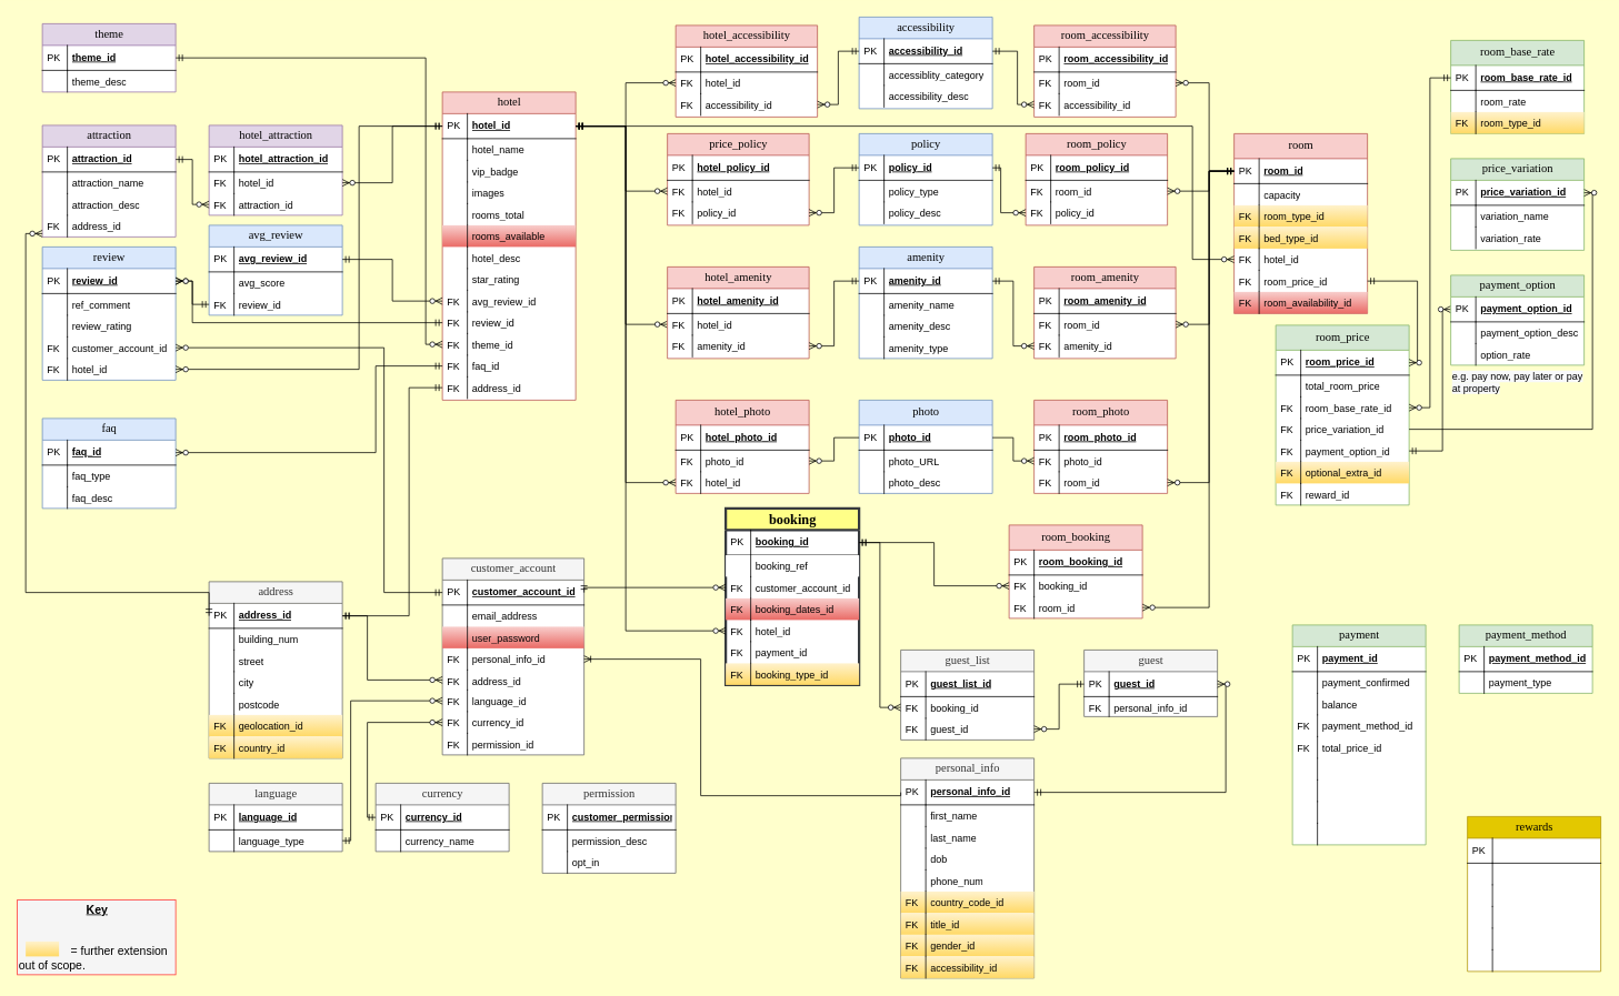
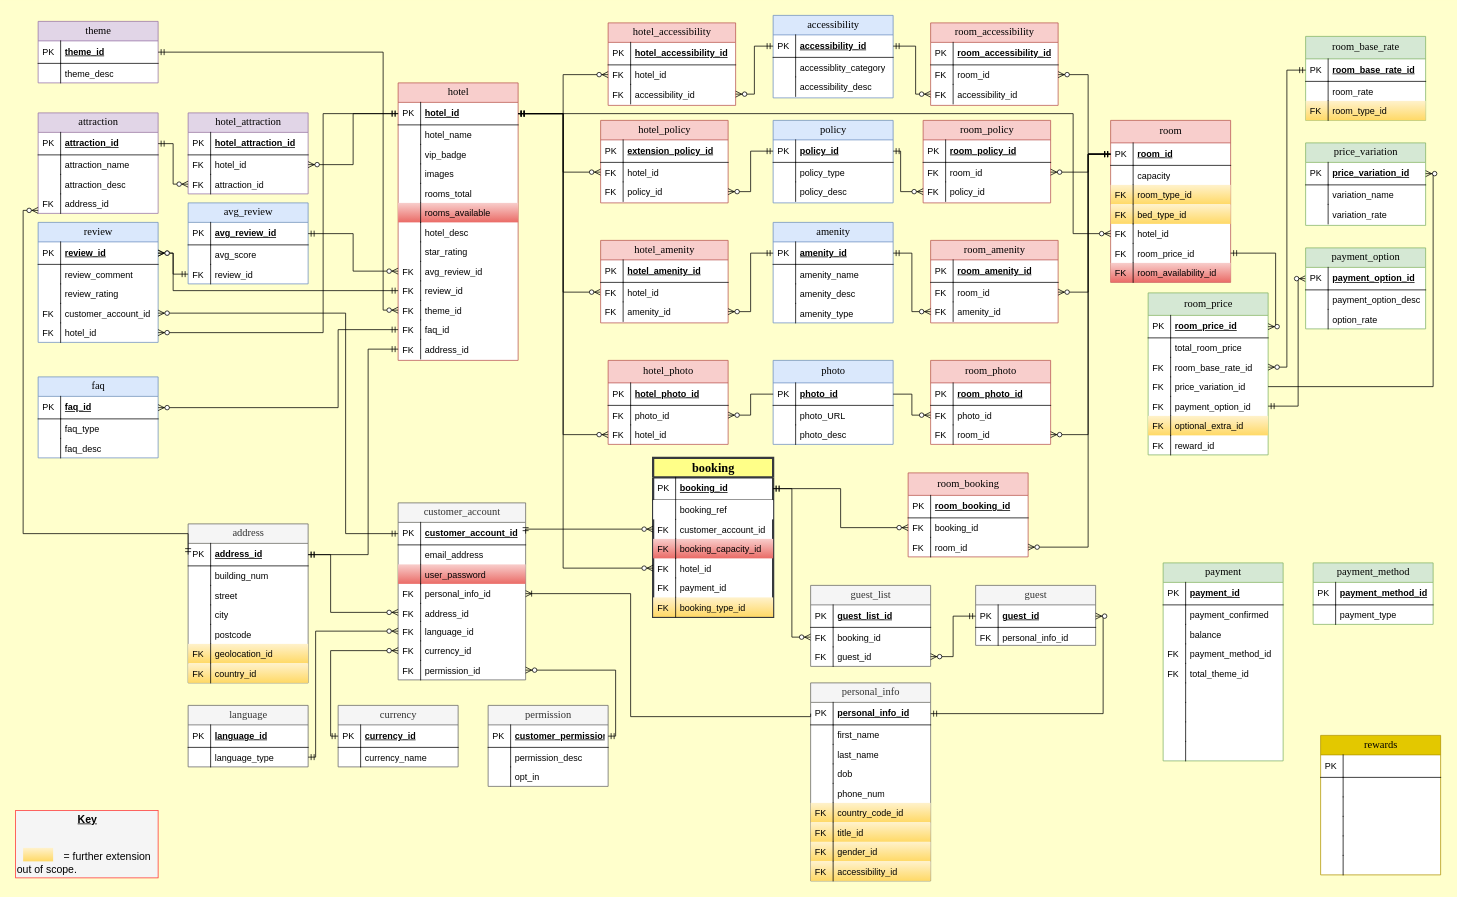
- <mxCell id="199" value="price_policy" style="swimlane;html=1;fontStyle=0;childLayout=stackLayout;horizontal=1;startSize=26;fillColor=#f8cecc;horizontalStack=0;resizeParent=1;resizeLast=0;collapsible=1;marginBottom=0;swimlaneFillColor=#ffffff;align=center;rounded=0;shadow=0;comic=0;labelBackgroundColor=none;strokeWidth=1;fontFamily=Verdana;fontSize=14;strokeColor=#b85450;" parent="1" vertex="1"><mxGeometry x="800" y="160" width="170" height="110" as="geometry" /></mxCell>
+ <mxCell id="199" value="hotel_policy" style="swimlane;html=1;fontStyle=0;childLayout=stackLayout;horizontal=1;startSize=26;fillColor=#f8cecc;horizontalStack=0;resizeParent=1;resizeLast=0;collapsible=1;marginBottom=0;swimlaneFillColor=#ffffff;align=center;rounded=0;shadow=0;comic=0;labelBackgroundColor=none;strokeWidth=1;fontFamily=Verdana;fontSize=14;strokeColor=#b85450;" parent="1" vertex="1"><mxGeometry x="800" y="160" width="170" height="110" as="geometry" /></mxCell>
- <mxCell id="200" value="hotel_policy_id" style="shape=partialRectangle;top=0;left=0;right=0;bottom=1;html=1;align=left;verticalAlign=middle;fillColor=none;spacingLeft=34;spacingRight=4;whiteSpace=wrap;overflow=hidden;rotatable=0;points=[[0,0.5],[1,0.5]];portConstraint=eastwest;dropTarget=0;fontStyle=5;" parent="199" vertex="1"><mxGeometry y="26" width="170" height="30" as="geometry" /></mxCell>
+ <mxCell id="200" value="extension_policy_id" style="shape=partialRectangle;top=0;left=0;right=0;bottom=1;html=1;align=left;verticalAlign=middle;fillColor=none;spacingLeft=34;spacingRight=4;whiteSpace=wrap;overflow=hidden;rotatable=0;points=[[0,0.5],[1,0.5]];portConstraint=eastwest;dropTarget=0;fontStyle=5;" parent="199" vertex="1"><mxGeometry y="26" width="170" height="30" as="geometry" /></mxCell>
- <mxCell id="52" value="ref_comment" style="shape=partialRectangle;top=0;left=0;right=0;bottom=0;html=1;align=left;verticalAlign=top;fillColor=none;spacingLeft=34;spacingRight=4;whiteSpace=wrap;overflow=hidden;rotatable=0;points=[[0,0.5],[1,0.5]];portConstraint=eastwest;dropTarget=0;" parent="49" vertex="1"><mxGeometry y="56" width="160" height="26" as="geometry" /></mxCell>
+ <mxCell id="52" value="review_comment" style="shape=partialRectangle;top=0;left=0;right=0;bottom=0;html=1;align=left;verticalAlign=top;fillColor=none;spacingLeft=34;spacingRight=4;whiteSpace=wrap;overflow=hidden;rotatable=0;points=[[0,0.5],[1,0.5]];portConstraint=eastwest;dropTarget=0;" parent="49" vertex="1"><mxGeometry y="56" width="160" height="26" as="geometry" /></mxCell>
- <mxCell id="389" value="&lt;span style=&quot;color: rgb(0, 0, 0); font-family: helvetica; font-size: 12px; font-style: normal; font-weight: 400; letter-spacing: normal; text-align: center; text-indent: 0px; text-transform: none; word-spacing: 0px; background-color: rgb(248, 249, 250); display: inline; float: none;&quot;&gt;e.g. pay now, pay later or pay at property&lt;/span&gt;" style="text;whiteSpace=wrap;html=1;" vertex="1" parent="381"><mxGeometry y="108" width="160" height="30" as="geometry" /></mxCell>
- <mxCell id="251" value="booking_dates_id" style="shape=partialRectangle;top=0;left=0;right=0;bottom=0;html=1;align=left;verticalAlign=top;fillColor=#f8cecc;spacingLeft=34;spacingRight=4;whiteSpace=wrap;overflow=hidden;rotatable=0;points=[[0,0.5],[1,0.5]];portConstraint=eastwest;dropTarget=0;gradientColor=#ea6b66;strokeColor=#b85450;" parent="244" vertex="1"><mxGeometry y="108" width="160" height="26" as="geometry" /></mxCell>
+ <mxCell id="251" value="booking_capacity_id" style="shape=partialRectangle;top=0;left=0;right=0;bottom=0;html=1;align=left;verticalAlign=top;fillColor=#f8cecc;spacingLeft=34;spacingRight=4;whiteSpace=wrap;overflow=hidden;rotatable=0;points=[[0,0.5],[1,0.5]];portConstraint=eastwest;dropTarget=0;gradientColor=#ea6b66;strokeColor=#b85450;" parent="244" vertex="1"><mxGeometry y="108" width="160" height="26" as="geometry" /></mxCell>
+ <mxCell id="272" value="" style="edgeStyle=orthogonalEdgeStyle;fontSize=12;html=1;endArrow=ERzeroToMany;startArrow=ERmandOne;rounded=0;exitX=1;exitY=0.5;exitDx=0;exitDy=0;" parent="1" source="162" target="17" edge="1"><mxGeometry width="100" height="100" relative="1" as="geometry"><mxPoint x="810" y="980" as="sourcePoint" /><mxPoint x="890" y="866" as="targetPoint" /></mxGeometry></mxCell>
- <mxCell id="282" value="total_price_id" style="shape=partialRectangle;top=0;left=0;right=0;bottom=0;html=1;align=left;verticalAlign=top;fillColor=none;spacingLeft=34;spacingRight=4;whiteSpace=wrap;overflow=hidden;rotatable=0;points=[[0,0.5],[1,0.5]];portConstraint=eastwest;dropTarget=0;" parent="273" vertex="1"><mxGeometry y="134" width="160" height="26" as="geometry" /></mxCell>
+ <mxCell id="282" value="total_theme_id" style="shape=partialRectangle;top=0;left=0;right=0;bottom=0;html=1;align=left;verticalAlign=top;fillColor=none;spacingLeft=34;spacingRight=4;whiteSpace=wrap;overflow=hidden;rotatable=0;points=[[0,0.5],[1,0.5]];portConstraint=eastwest;dropTarget=0;" parent="273" vertex="1"><mxGeometry y="134" width="160" height="26" as="geometry" /></mxCell>
